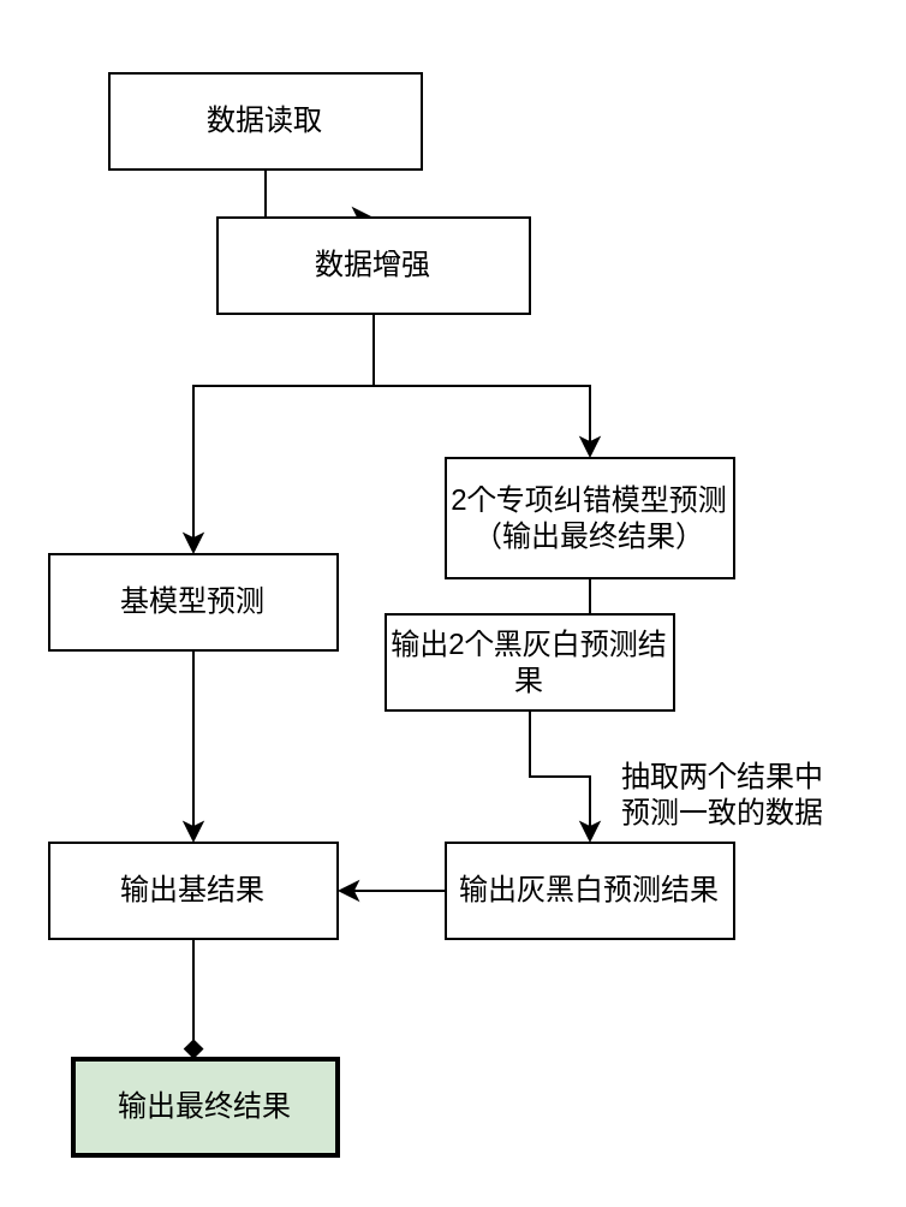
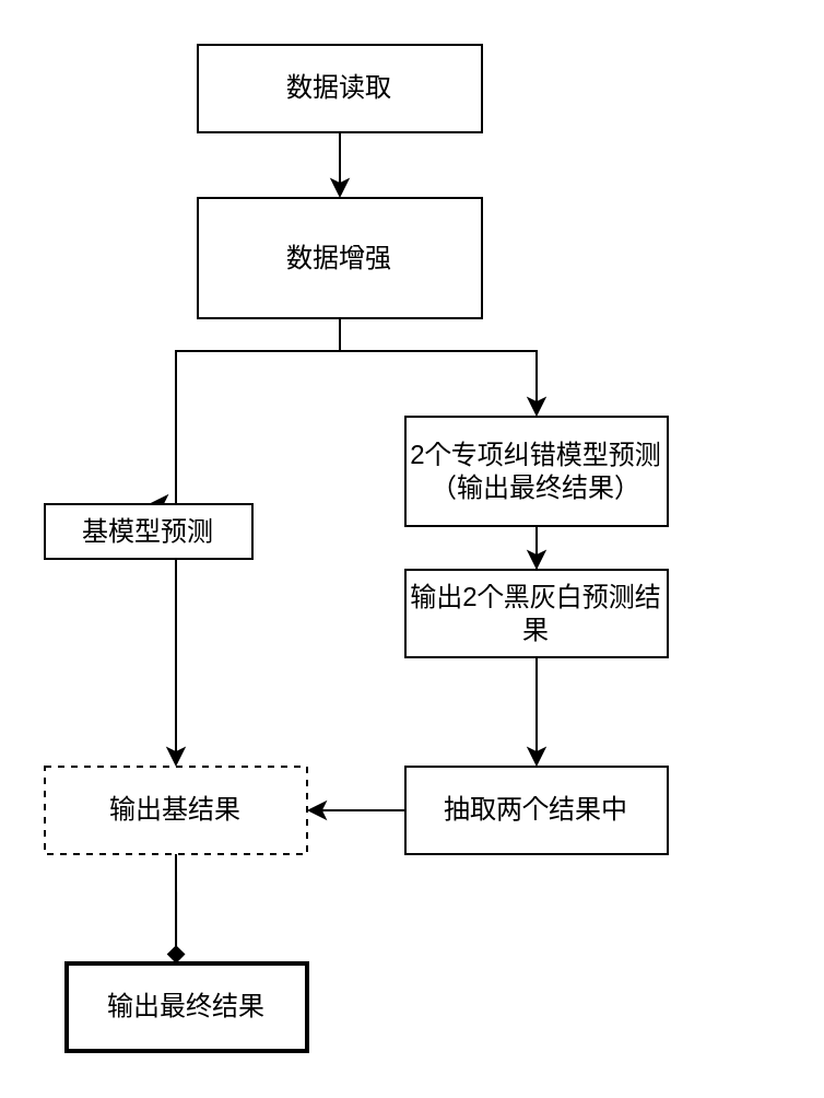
- <mxCell id="3" value="数据读取" style="rounded=0;whiteSpace=wrap;html=1;" parent="1" vertex="1"><mxGeometry x="45" y="30" width="130" height="40" as="geometry" /></mxCell>
+ <mxCell id="3" value="数据读取" style="rounded=0;whiteSpace=wrap;html=1;" parent="1" vertex="1"><mxGeometry x="90" y="20" width="130" height="40" as="geometry" /></mxCell>
- <mxCell id="6" value="数据增强" style="rounded=0;whiteSpace=wrap;html=1;" parent="1" vertex="1"><mxGeometry x="90" y="90" width="130" height="40" as="geometry" /></mxCell>
+ <mxCell id="6" value="数据增强" style="rounded=0;whiteSpace=wrap;html=1;" parent="1" vertex="1"><mxGeometry x="90" y="90" width="130" height="55" as="geometry" /></mxCell>
- <mxCell id="8" value="基模型预测" style="rounded=0;whiteSpace=wrap;html=1;" parent="1" vertex="1"><mxGeometry x="20" y="230" width="120" height="40" as="geometry" /></mxCell>
+ <mxCell id="8" value="基模型预测" style="rounded=0;whiteSpace=wrap;html=1;" parent="1" vertex="1"><mxGeometry x="20" y="230" width="95" height="25" as="geometry" /></mxCell>
- <mxCell id="15" value="输出2个黑灰白预测结果" style="rounded=0;whiteSpace=wrap;html=1;" parent="1" vertex="1"><mxGeometry x="160" y="255" width="120" height="40" as="geometry" /></mxCell>
+ <mxCell id="15" value="输出2个黑灰白预测结果" style="rounded=0;whiteSpace=wrap;html=1;" parent="1" vertex="1"><mxGeometry x="185" y="260" width="120" height="40" as="geometry" /></mxCell>
- <mxCell id="12" value="抽取两个结果中&lt;br&gt;预测一致的数据" style="text;html=1;align=center;verticalAlign=middle;resizable=0;points=[];autosize=1;strokeColor=none;fillColor=none;" parent="1" vertex="1"><mxGeometry x="245" y="310" width="110" height="40" as="geometry" /></mxCell>
- <mxCell id="9" value="输出基结果" style="rounded=0;whiteSpace=wrap;html=1;" parent="1" vertex="1"><mxGeometry x="20" y="350" width="120" height="40" as="geometry" /></mxCell>
+ <mxCell id="9" value="输出基结果" style="rounded=0;whiteSpace=wrap;html=1;dashed=1;" parent="1" vertex="1"><mxGeometry x="20" y="350" width="120" height="40" as="geometry" /></mxCell>
- <mxCell id="17" value="输出灰黑白预测结果" style="rounded=0;whiteSpace=wrap;html=1;" parent="1" vertex="1"><mxGeometry x="185" y="350" width="120" height="40" as="geometry" /></mxCell>
+ <mxCell id="17" value="抽取两个结果中" style="rounded=0;whiteSpace=wrap;html=1;" parent="1" vertex="1"><mxGeometry x="185" y="350" width="120" height="40" as="geometry" /></mxCell>
- <mxCell id="13" value="输出最终结果" style="whiteSpace=wrap;html=1;strokeWidth=2;fillColor=#d5e8d4;" parent="1" vertex="1"><mxGeometry x="30" y="440" width="110" height="40" as="geometry" /></mxCell>
+ <mxCell id="13" value="输出最终结果" style="whiteSpace=wrap;html=1;strokeWidth=2;" parent="1" vertex="1"><mxGeometry x="30" y="440" width="110" height="40" as="geometry" /></mxCell>
